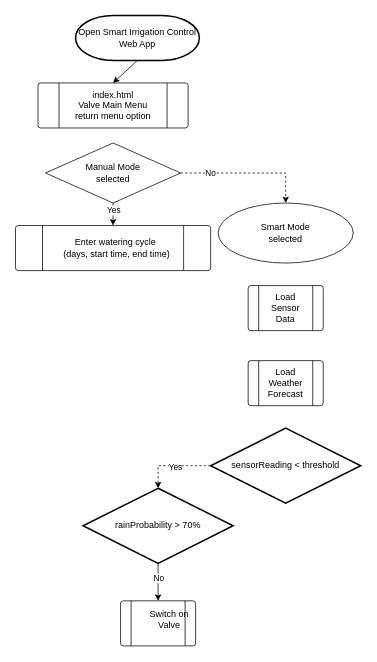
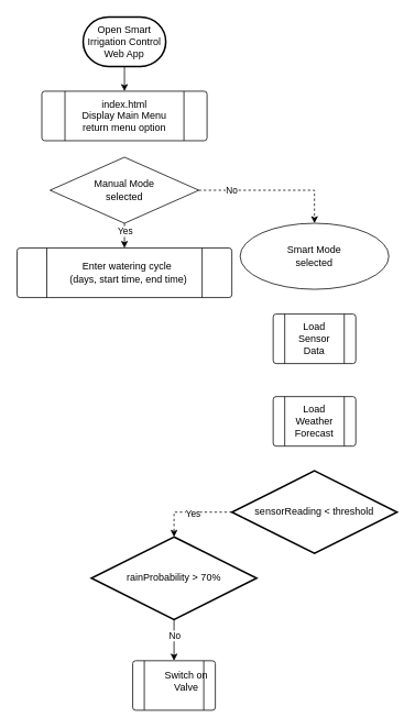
- <mxCell id="2" value="Open Smart Irrigation Control Web App" style="strokeWidth=2;html=1;shape=mxgraph.flowchart.terminator;whiteSpace=wrap;" vertex="1" parent="1"><mxGeometry x="100" y="20" width="165" height="60" as="geometry" /></mxCell>
+ <mxCell id="2" value="Open Smart Irrigation Control Web App" style="strokeWidth=2;html=1;shape=mxgraph.flowchart.terminator;whiteSpace=wrap;" vertex="1" parent="1"><mxGeometry x="100" y="20" width="100" height="60" as="geometry" /></mxCell>
- <mxCell id="5" value="index.html&lt;div&gt;Valve Main Menu&lt;/div&gt;&lt;div&gt;return menu option&lt;/div&gt;" style="text;html=1;align=center;verticalAlign=middle;whiteSpace=wrap;rounded=0;" vertex="1" parent="1"><mxGeometry x="90" y="125" width="120" height="30" as="geometry" /></mxCell>
+ <mxCell id="5" value="index.html&lt;div&gt;Display Main Menu&lt;/div&gt;&lt;div&gt;return menu option&lt;/div&gt;" style="text;html=1;align=center;verticalAlign=middle;whiteSpace=wrap;rounded=0;" vertex="1" parent="1"><mxGeometry x="90" y="125" width="120" height="30" as="geometry" /></mxCell>
